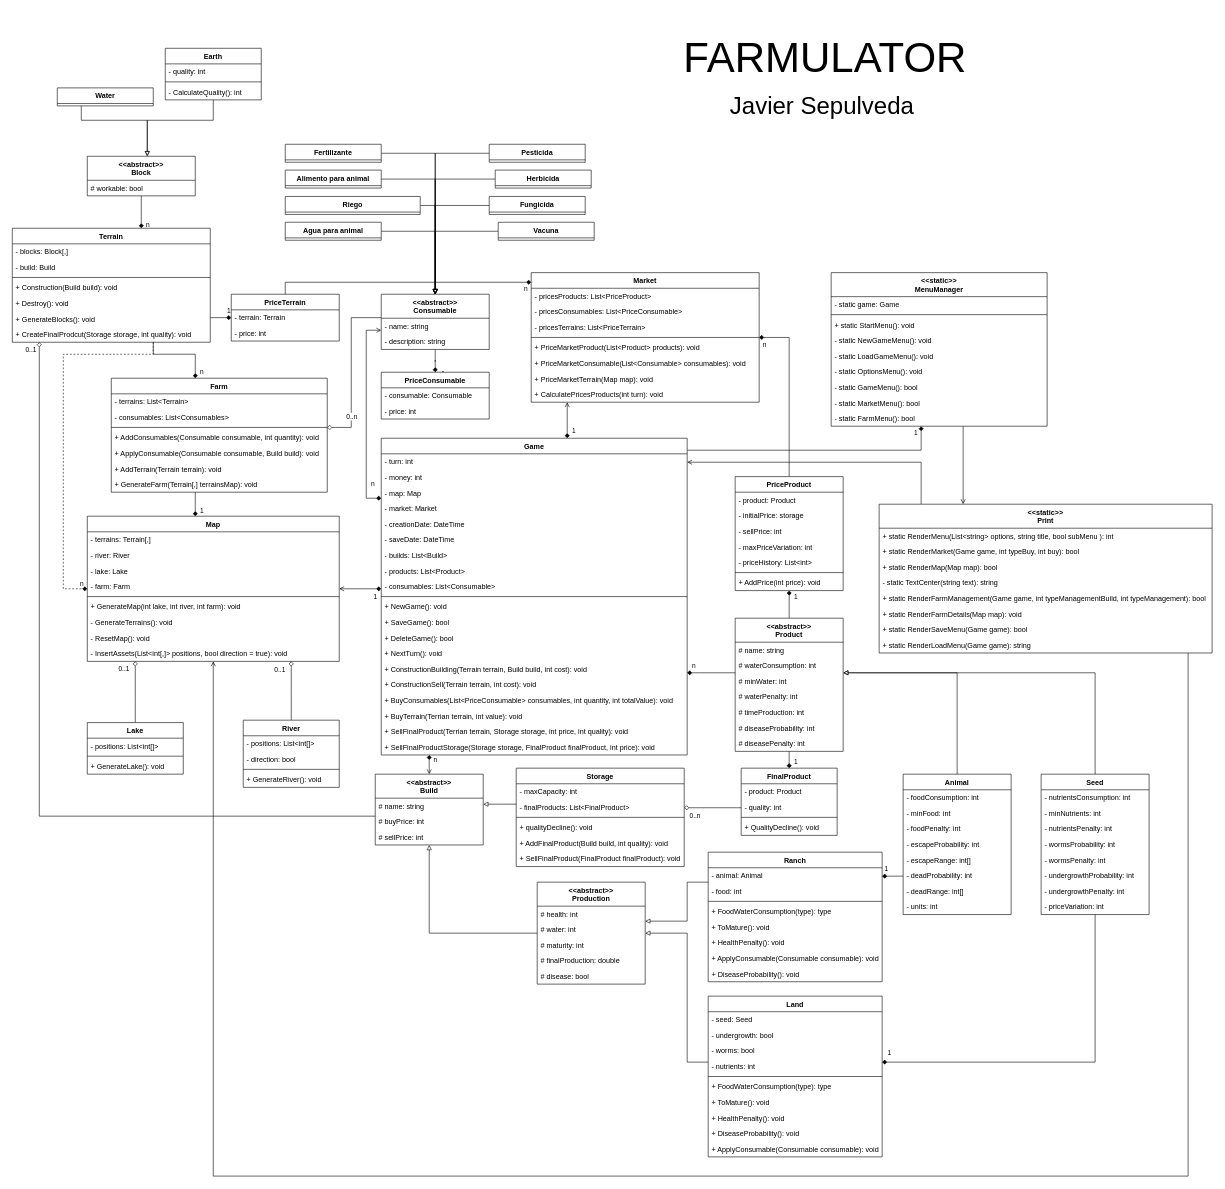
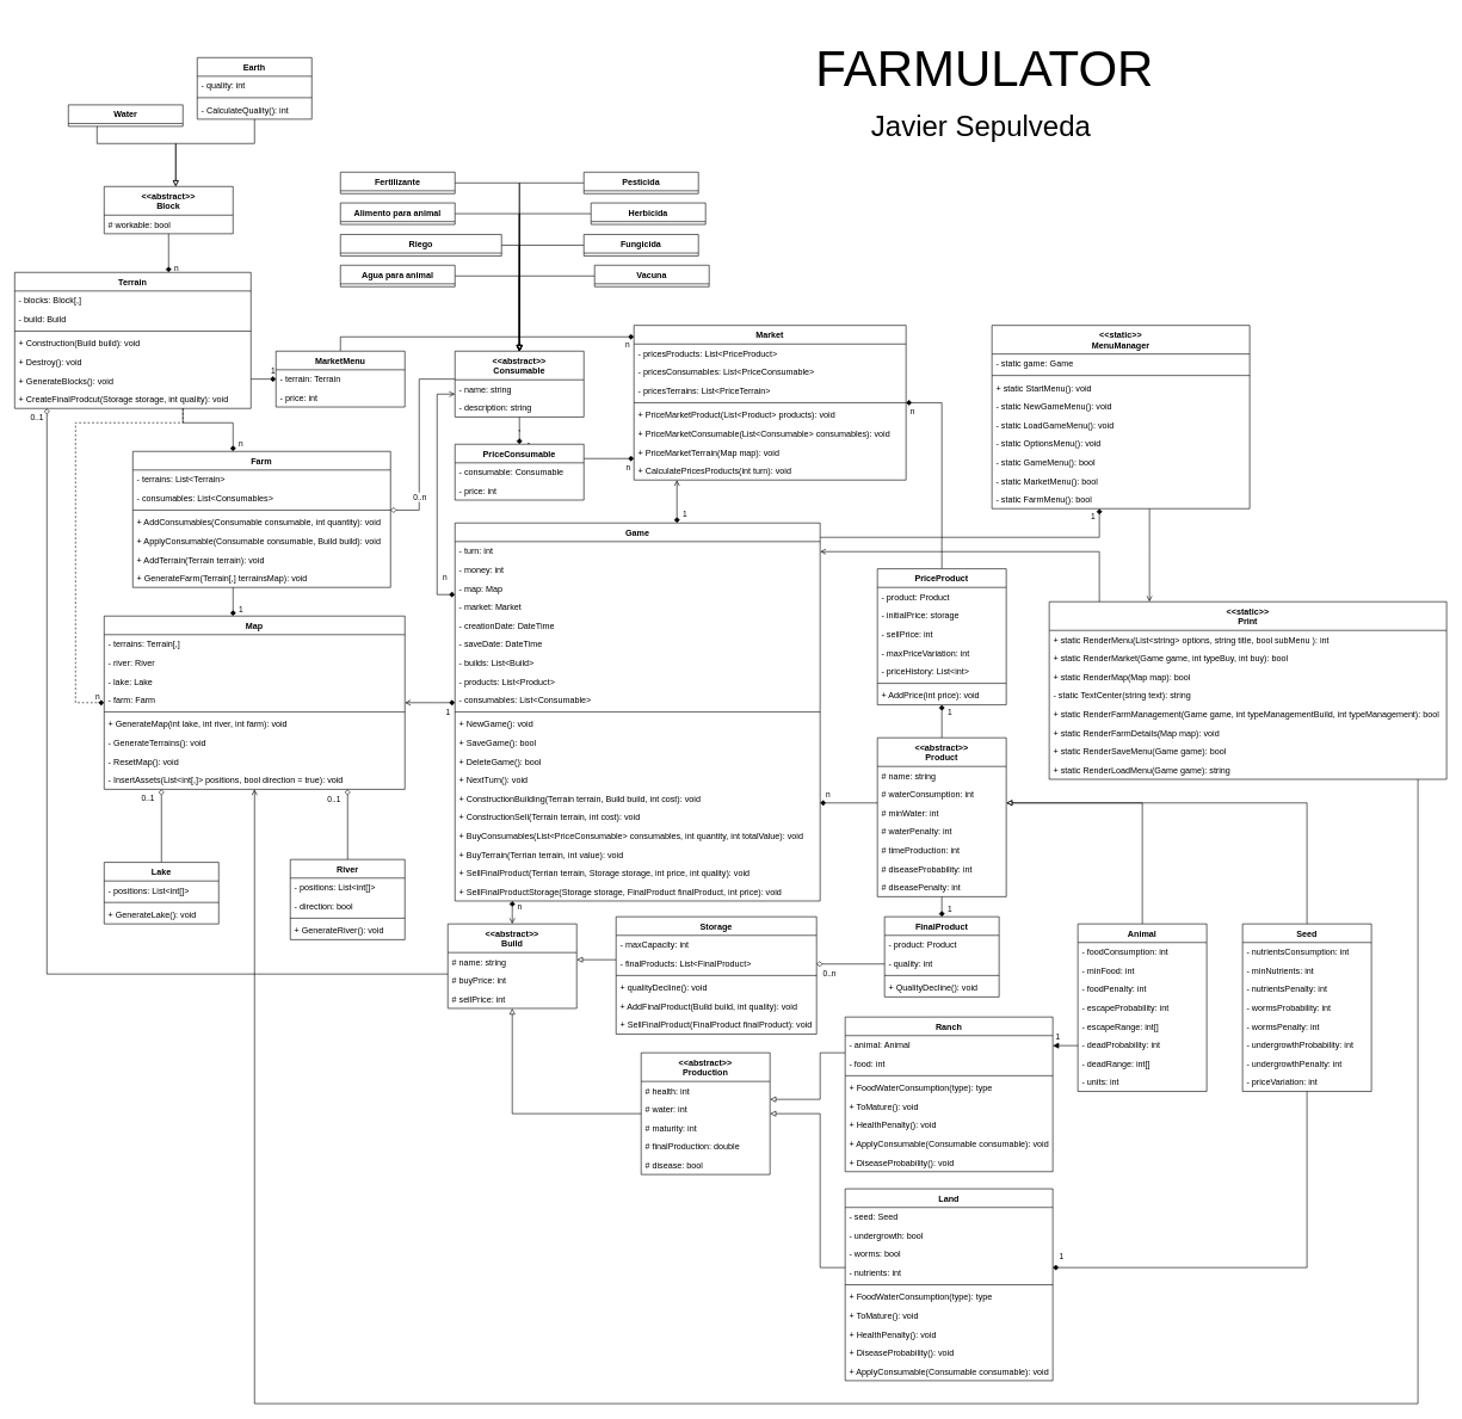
- <mxCell id="63" value="PriceTerrain" style="swimlane;fontStyle=1;align=center;verticalAlign=top;childLayout=stackLayout;horizontal=1;startSize=26;horizontalStack=0;resizeParent=1;resizeParentMax=0;resizeLast=0;collapsible=1;marginBottom=0;" parent="1" vertex="1"><mxGeometry x="385" y="490" width="180" height="78" as="geometry" /></mxCell>
+ <mxCell id="63" value="MarketMenu" style="swimlane;fontStyle=1;align=center;verticalAlign=top;childLayout=stackLayout;horizontal=1;startSize=26;horizontalStack=0;resizeParent=1;resizeParentMax=0;resizeLast=0;collapsible=1;marginBottom=0;" parent="1" vertex="1"><mxGeometry x="385" y="490" width="180" height="78" as="geometry" /></mxCell>
+ <mxCell id="14" style="edgeStyle=orthogonalEdgeStyle;rounded=0;orthogonalLoop=1;jettySize=auto;html=1;endArrow=diamond;endFill=1;" parent="1" source="90" target="71" edge="1"><mxGeometry relative="1" as="geometry"><Array as="points"><mxPoint x="850" y="640" /><mxPoint x="850" y="640" /></Array></mxGeometry></mxCell>
+ <mxCell id="15" value="n" style="edgeLabel;html=1;align=center;verticalAlign=middle;resizable=0;points=[];" parent="14" vertex="1" connectable="0"><mxGeometry x="0.759" relative="1" as="geometry"><mxPoint x="-0.34" y="11.97" as="offset" /></mxGeometry></mxCell>
- <mxCell id="53" style="edgeStyle=orthogonalEdgeStyle;rounded=0;orthogonalLoop=1;jettySize=auto;html=1;endArrow=diamond;endFill=1;" parent="1" source="160" target="230" edge="1"><mxGeometry relative="1" as="geometry"><Array as="points"><mxPoint x="1480" y="1460" /><mxPoint x="1480" y="1460" /></Array><mxPoint x="1405" y="1449" as="targetPoint" /></mxGeometry></mxCell>
+ <mxCell id="53" style="edgeStyle=orthogonalEdgeStyle;rounded=0;orthogonalLoop=1;jettySize=auto;html=1;endArrow=block;endFill=1;" parent="1" source="160" target="230" edge="1"><mxGeometry relative="1" as="geometry"><Array as="points"><mxPoint x="1480" y="1460" /><mxPoint x="1480" y="1460" /></Array><mxPoint x="1405" y="1449" as="targetPoint" /></mxGeometry></mxCell>
